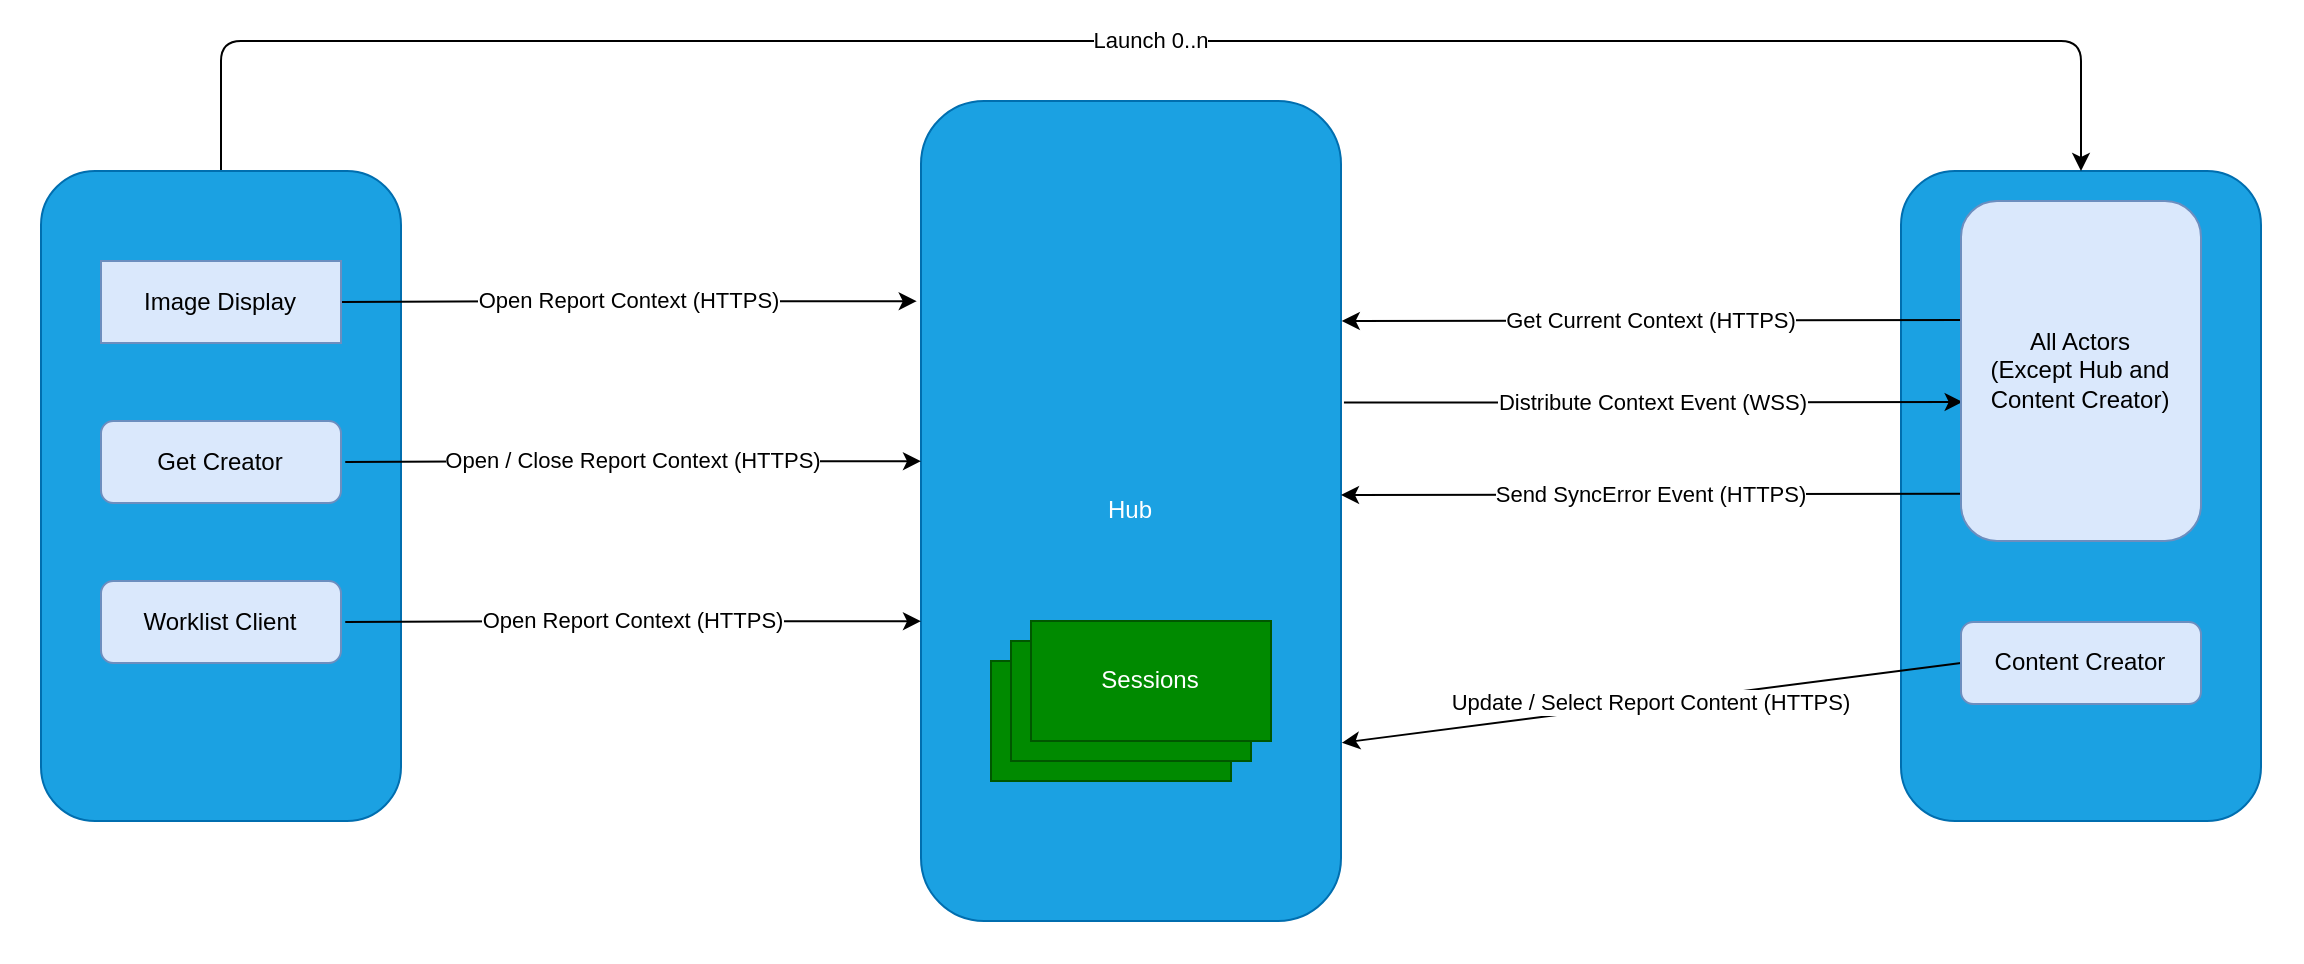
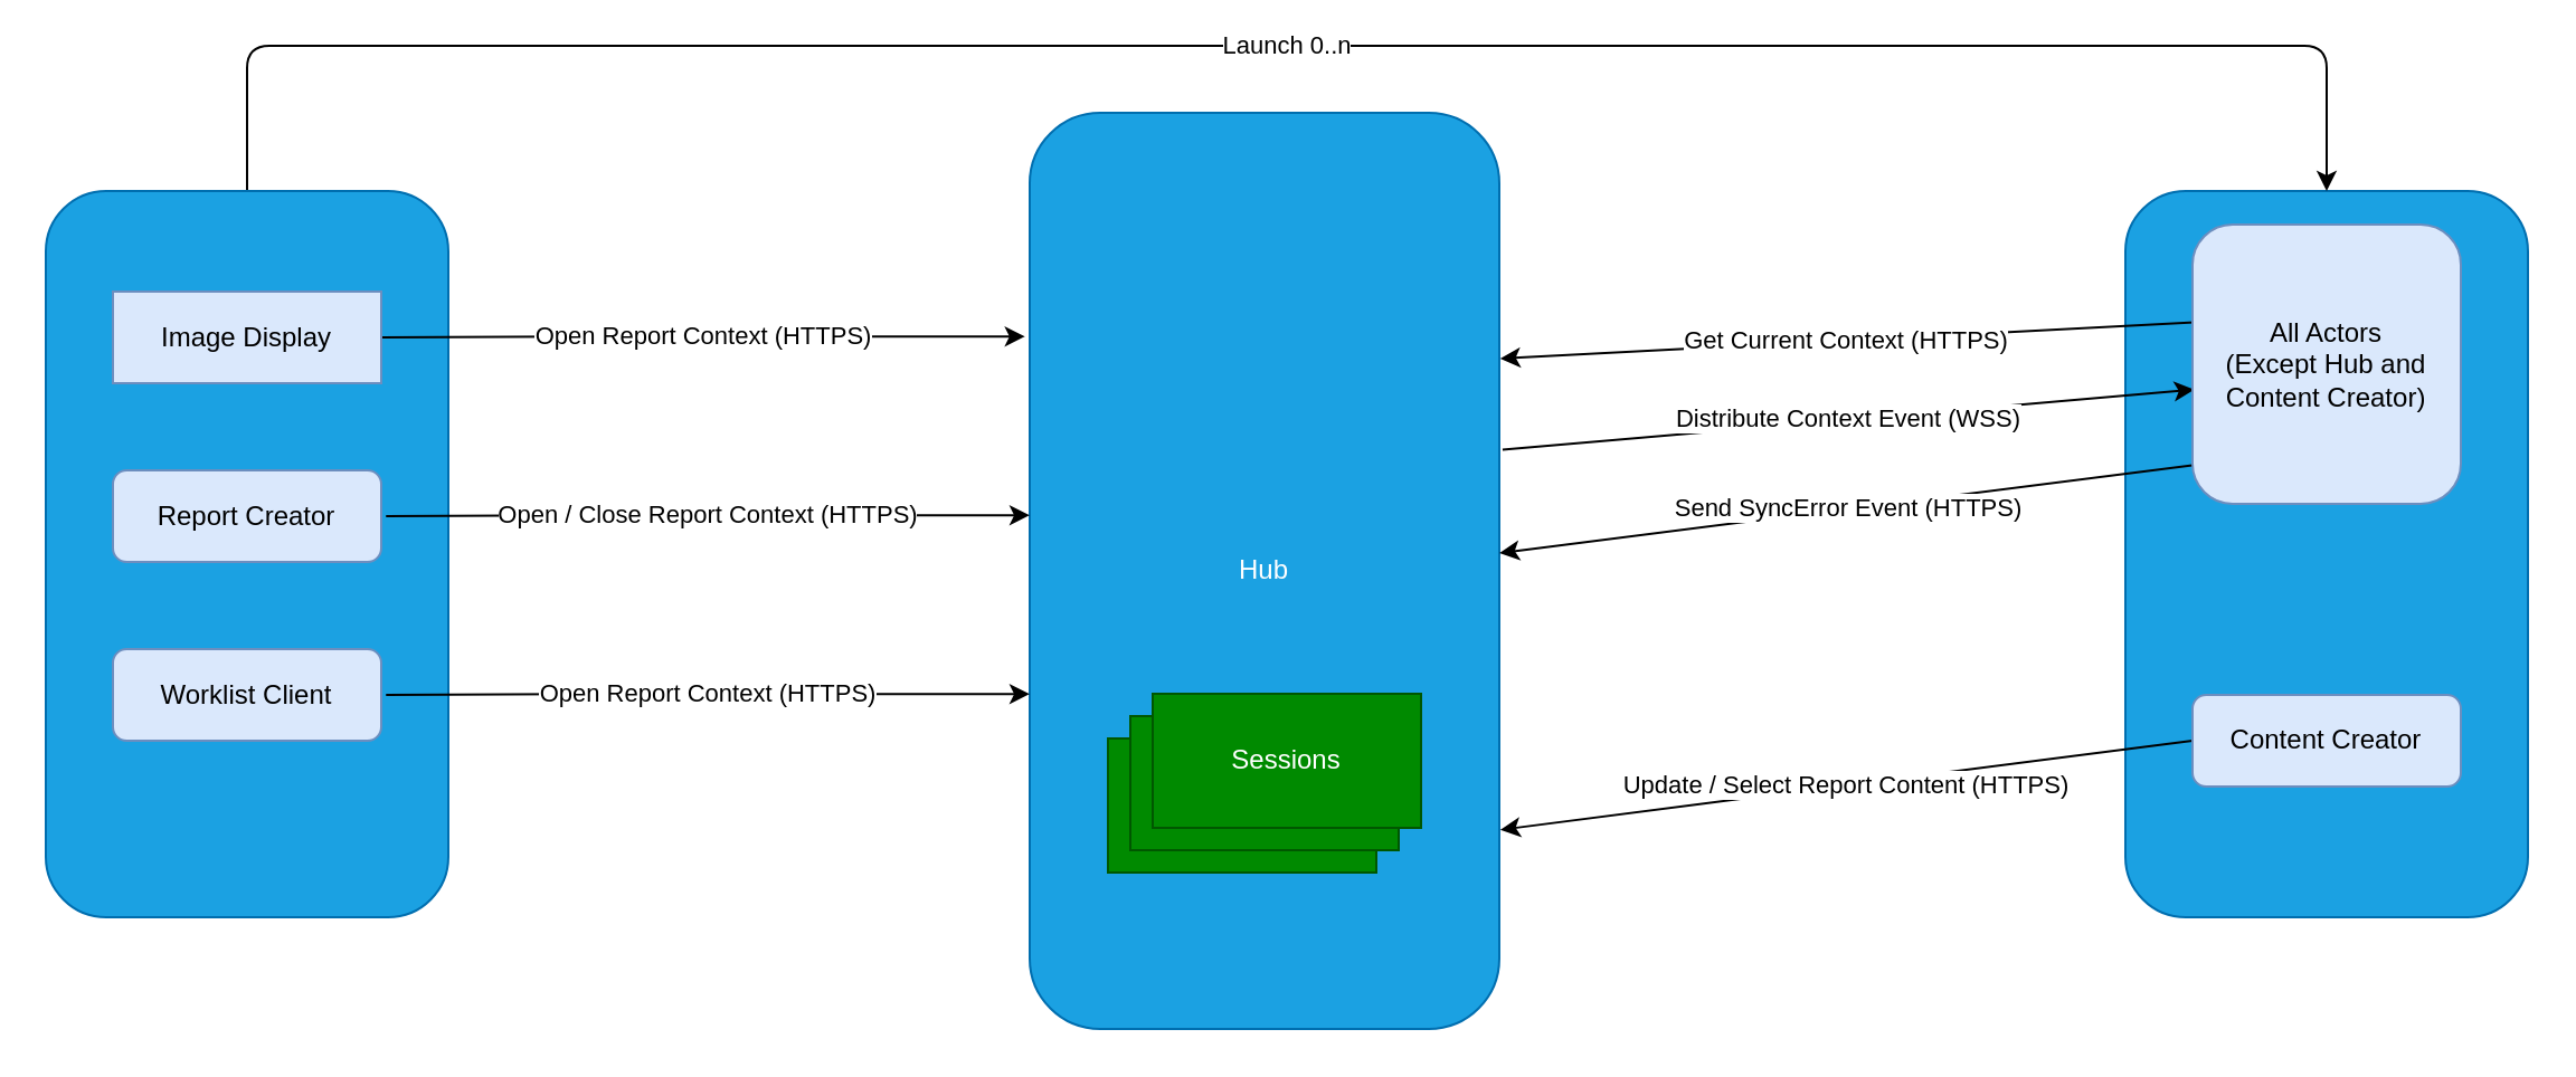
- <mxCell id="19" value="All Actors&lt;br&gt;(Except Hub and Content Creator)" style="whiteSpace=wrap;html=1;rounded=1;fillColor=#dae8fc;strokeColor=#6c8ebf;" parent="1" vertex="1"><mxGeometry x="980" y="100" width="120" height="170" as="geometry" /></mxCell>
+ <mxCell id="19" value="All Actors&lt;br&gt;(Except Hub and Content Creator)" style="whiteSpace=wrap;html=1;rounded=1;fillColor=#dae8fc;strokeColor=#6c8ebf;" parent="1" vertex="1"><mxGeometry x="980" y="100" width="120" height="125" as="geometry" /></mxCell>
- <mxCell id="17" value="Get Creator" style="whiteSpace=wrap;html=1;rounded=1;fillColor=#dae8fc;strokeColor=#6c8ebf;" parent="1" vertex="1"><mxGeometry x="50" y="210" width="120" height="41" as="geometry" /></mxCell>
+ <mxCell id="17" value="Report Creator" style="whiteSpace=wrap;html=1;rounded=1;fillColor=#dae8fc;strokeColor=#6c8ebf;" parent="1" vertex="1"><mxGeometry x="50" y="210" width="120" height="41" as="geometry" /></mxCell>
